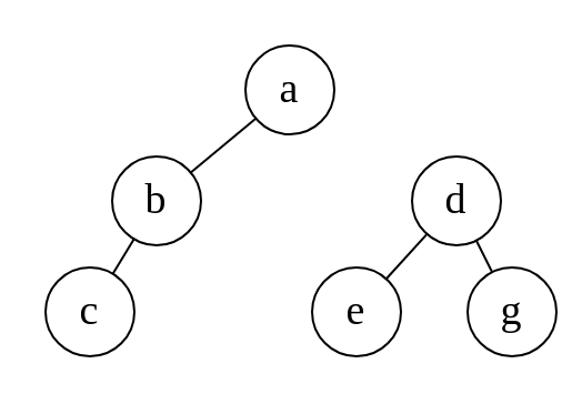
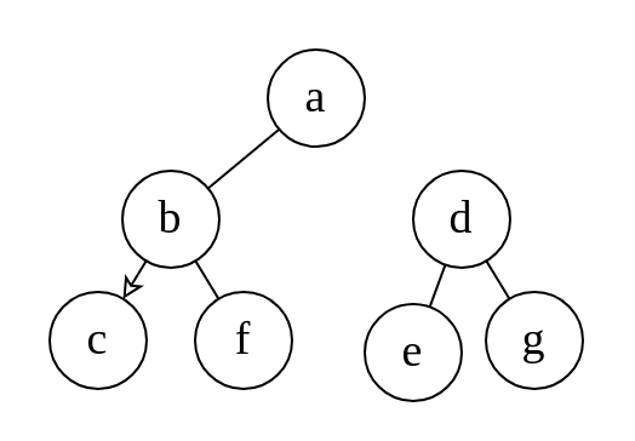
- <mxCell id="9" value="d" style="ellipse;whiteSpace=wrap;html=1;fontFamily=Times New Roman;fontSize=19;" vertex="1" parent="1"><mxGeometry x="185" y="70" width="40" height="40" as="geometry" /></mxCell>
+ <mxCell id="9" value="d" style="ellipse;whiteSpace=wrap;html=1;fontFamily=Times New Roman;fontSize=19;" vertex="1" parent="1"><mxGeometry x="170" y="70" width="40" height="40" as="geometry" /></mxCell>
+ <mxCell id="5" style="edgeStyle=none;html=1;fontFamily=Times New Roman;fontSize=19;endArrow=none;endFill=0;" edge="1" parent="1" source="6" target="11"><mxGeometry relative="1" as="geometry" /></mxCell>
- <mxCell id="4" style="edgeStyle=none;html=1;fontFamily=Times New Roman;fontSize=19;endArrow=none;endFill=0;" edge="1" parent="1" source="6" target="10"><mxGeometry relative="1" as="geometry" /></mxCell>
+ <mxCell id="4" style="edgeStyle=none;html=1;fontFamily=Times New Roman;fontSize=19;endArrow=classic;endFill=0;" edge="1" parent="1" source="6" target="10"><mxGeometry relative="1" as="geometry" /></mxCell>
+ <mxCell id="11" value="f" style="ellipse;whiteSpace=wrap;html=1;fontFamily=Times New Roman;fontSize=19;" vertex="1" parent="1"><mxGeometry x="80" y="120" width="40" height="40" as="geometry" /></mxCell>
- <mxCell id="12" value="e" style="ellipse;whiteSpace=wrap;html=1;fontFamily=Times New Roman;fontSize=19;" vertex="1" parent="1"><mxGeometry x="140" y="120" width="40" height="40" as="geometry" /></mxCell>
+ <mxCell id="12" value="e" style="ellipse;whiteSpace=wrap;html=1;fontFamily=Times New Roman;fontSize=19;" vertex="1" parent="1"><mxGeometry x="150" y="125" width="40" height="40" as="geometry" /></mxCell>
- <mxCell id="13" value="g" style="ellipse;whiteSpace=wrap;html=1;fontFamily=Times New Roman;fontSize=19;" vertex="1" parent="1"><mxGeometry x="210" y="120" width="40" height="40" as="geometry" /></mxCell>
+ <mxCell id="13" value="g" style="ellipse;whiteSpace=wrap;html=1;fontFamily=Times New Roman;fontSize=19;" vertex="1" parent="1"><mxGeometry x="200" y="120" width="40" height="40" as="geometry" /></mxCell>
